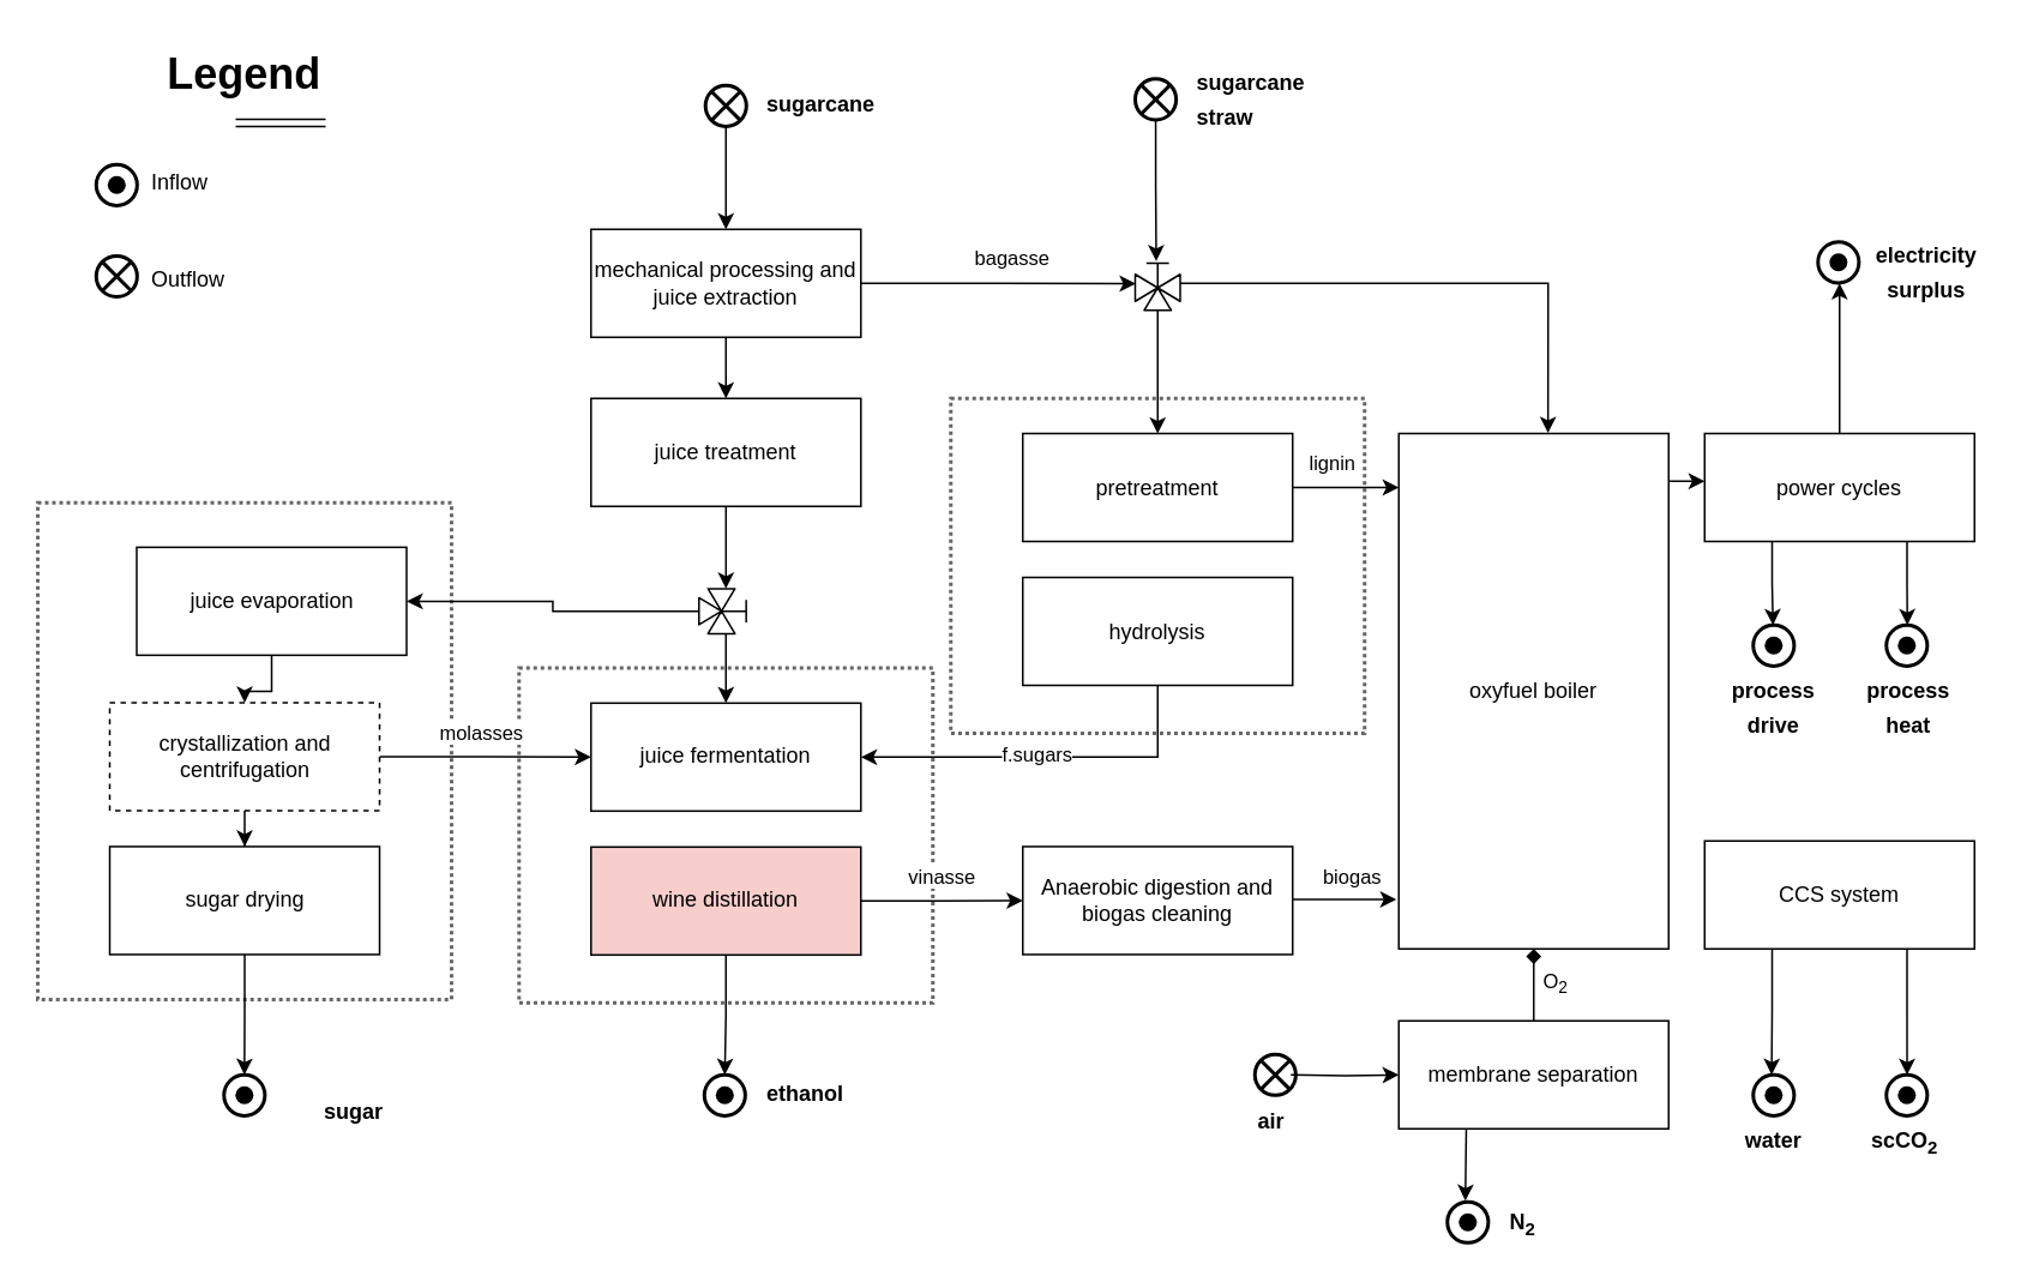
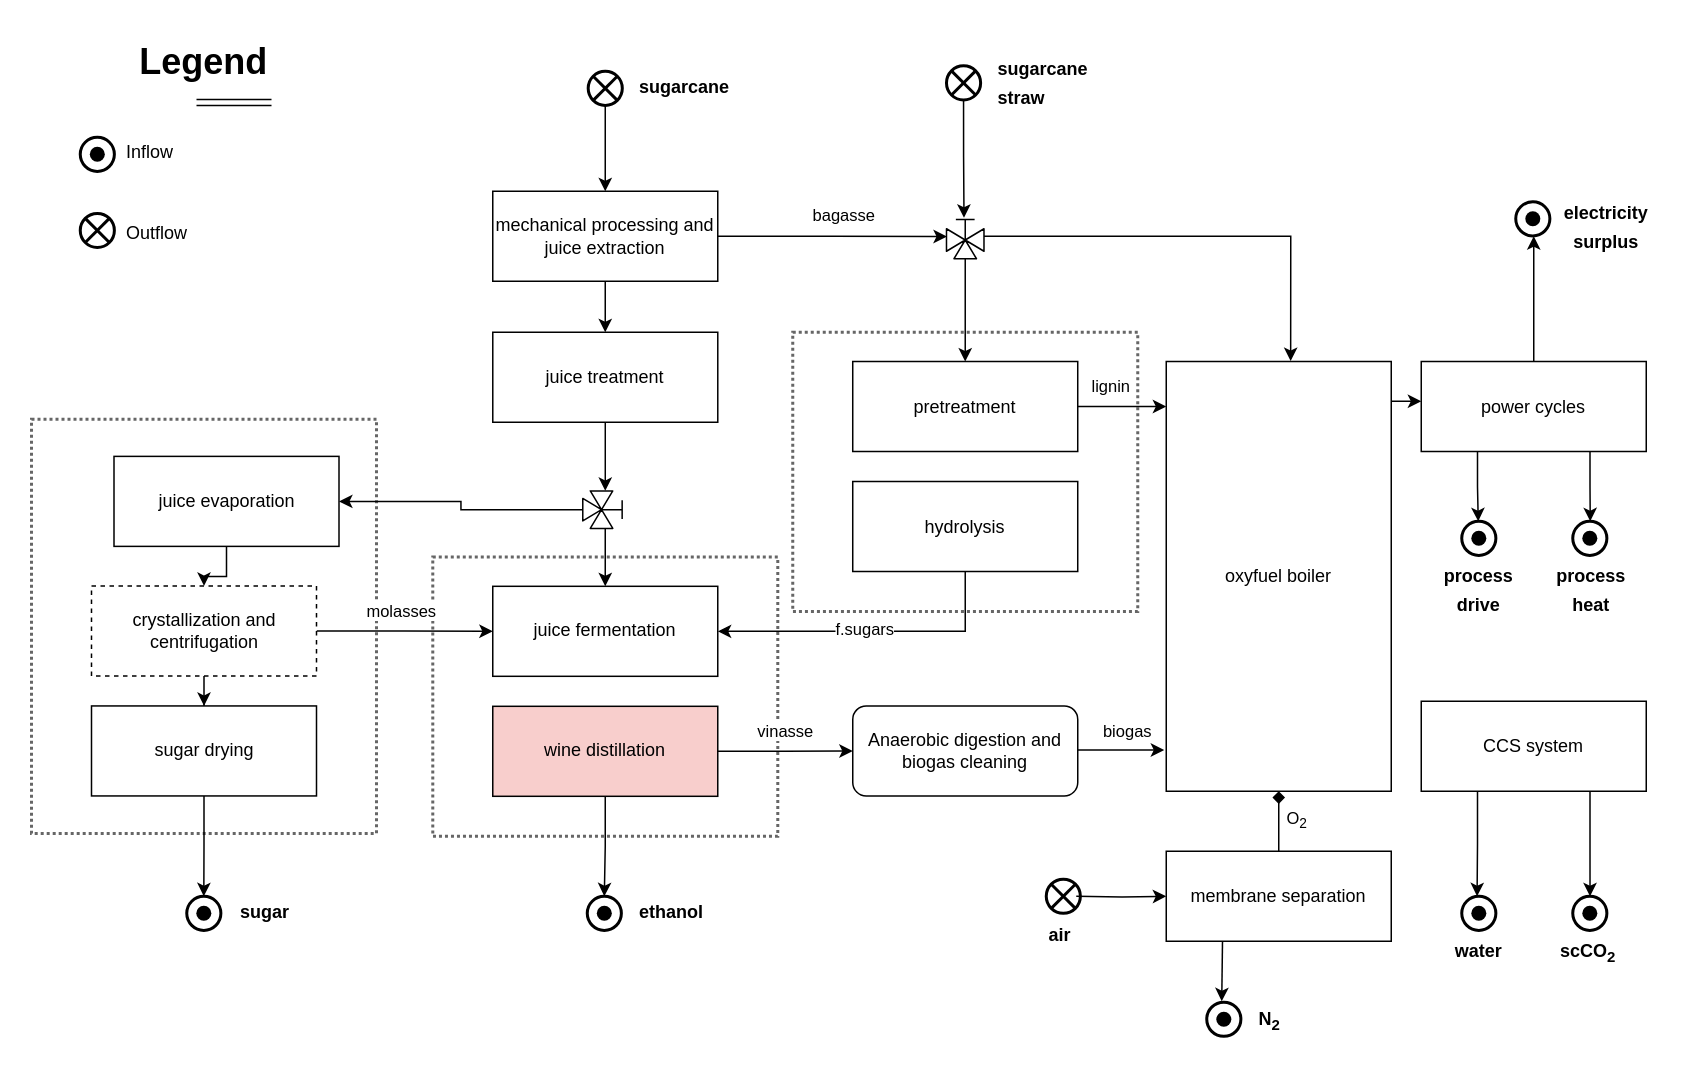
- <mxCell id="56" value="Anaerobic digestion and biogas cleaning" style="rounded=0;whiteSpace=wrap;html=1;" vertex="1" parent="1"><mxGeometry x="568" y="470.13" width="150" height="60" as="geometry" /></mxCell>
+ <mxCell id="56" value="Anaerobic digestion and biogas cleaning" style="whiteSpace=wrap;html=1;rounded=1;" vertex="1" parent="1"><mxGeometry x="568" y="470.13" width="150" height="60" as="geometry" /></mxCell>
- <mxCell id="44" value="&lt;span style=&quot;color: rgb(0 , 0 , 0) ; font-family: &amp;quot;helvetica&amp;quot; ; font-style: normal ; letter-spacing: normal ; text-align: center ; text-indent: 0px ; text-transform: none ; word-spacing: 0px ; background-color: rgb(255 , 255 , 255) ; display: inline ; float: none&quot;&gt;&lt;b style=&quot;font-size: 12px&quot;&gt;sugar&lt;/b&gt;&lt;/span&gt;&lt;span style=&quot;color: rgb(0 , 0 , 0) ; font-family: &amp;quot;helvetica&amp;quot; ; font-size: 12px ; font-style: normal ; letter-spacing: normal ; text-align: center ; text-indent: 0px ; text-transform: none ; word-spacing: 0px ; background-color: rgb(255 , 255 , 255) ; display: inline ; float: none&quot;&gt;&lt;br&gt;&lt;/span&gt;" style="text;whiteSpace=wrap;html=1;fontSize=16;spacingTop=-3;" vertex="1" parent="1"><mxGeometry x="178" y="603.38" width="75" height="30" as="geometry" /></mxCell>
+ <mxCell id="44" value="&lt;span style=&quot;color: rgb(0 , 0 , 0) ; font-family: &amp;quot;helvetica&amp;quot; ; font-style: normal ; letter-spacing: normal ; text-align: center ; text-indent: 0px ; text-transform: none ; word-spacing: 0px ; background-color: rgb(255 , 255 , 255) ; display: inline ; float: none&quot;&gt;&lt;b style=&quot;font-size: 12px&quot;&gt;sugar&lt;/b&gt;&lt;/span&gt;&lt;span style=&quot;color: rgb(0 , 0 , 0) ; font-family: &amp;quot;helvetica&amp;quot; ; font-size: 12px ; font-style: normal ; letter-spacing: normal ; text-align: center ; text-indent: 0px ; text-transform: none ; word-spacing: 0px ; background-color: rgb(255 , 255 , 255) ; display: inline ; float: none&quot;&gt;&lt;br&gt;&lt;/span&gt;" style="text;whiteSpace=wrap;html=1;fontSize=16;spacingTop=-3;" vertex="1" parent="1"><mxGeometry x="158" y="593.38" width="75" height="30" as="geometry" /></mxCell>
